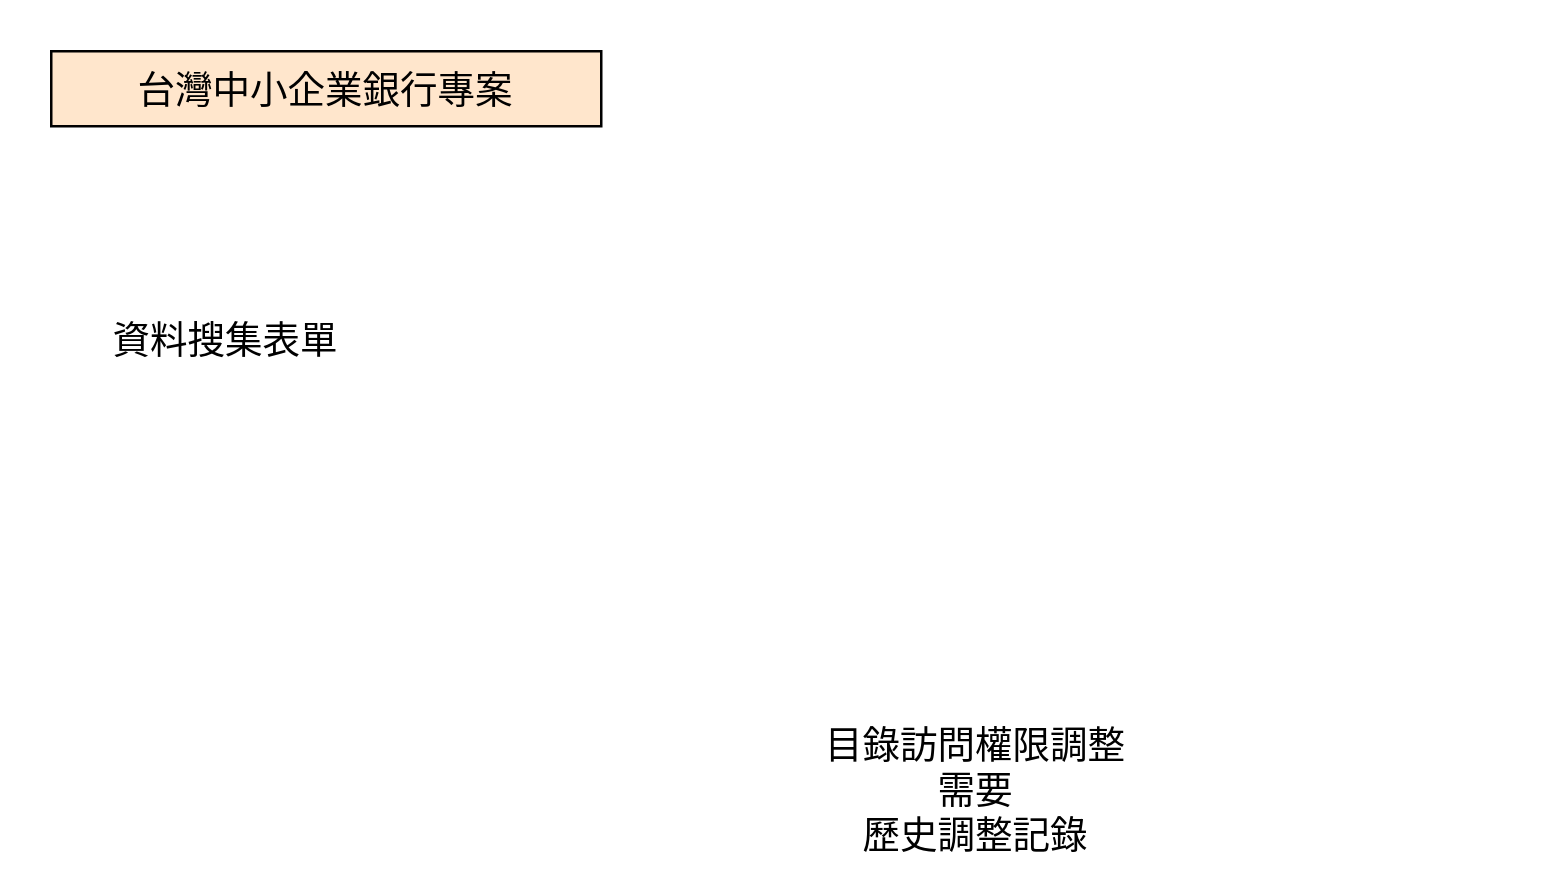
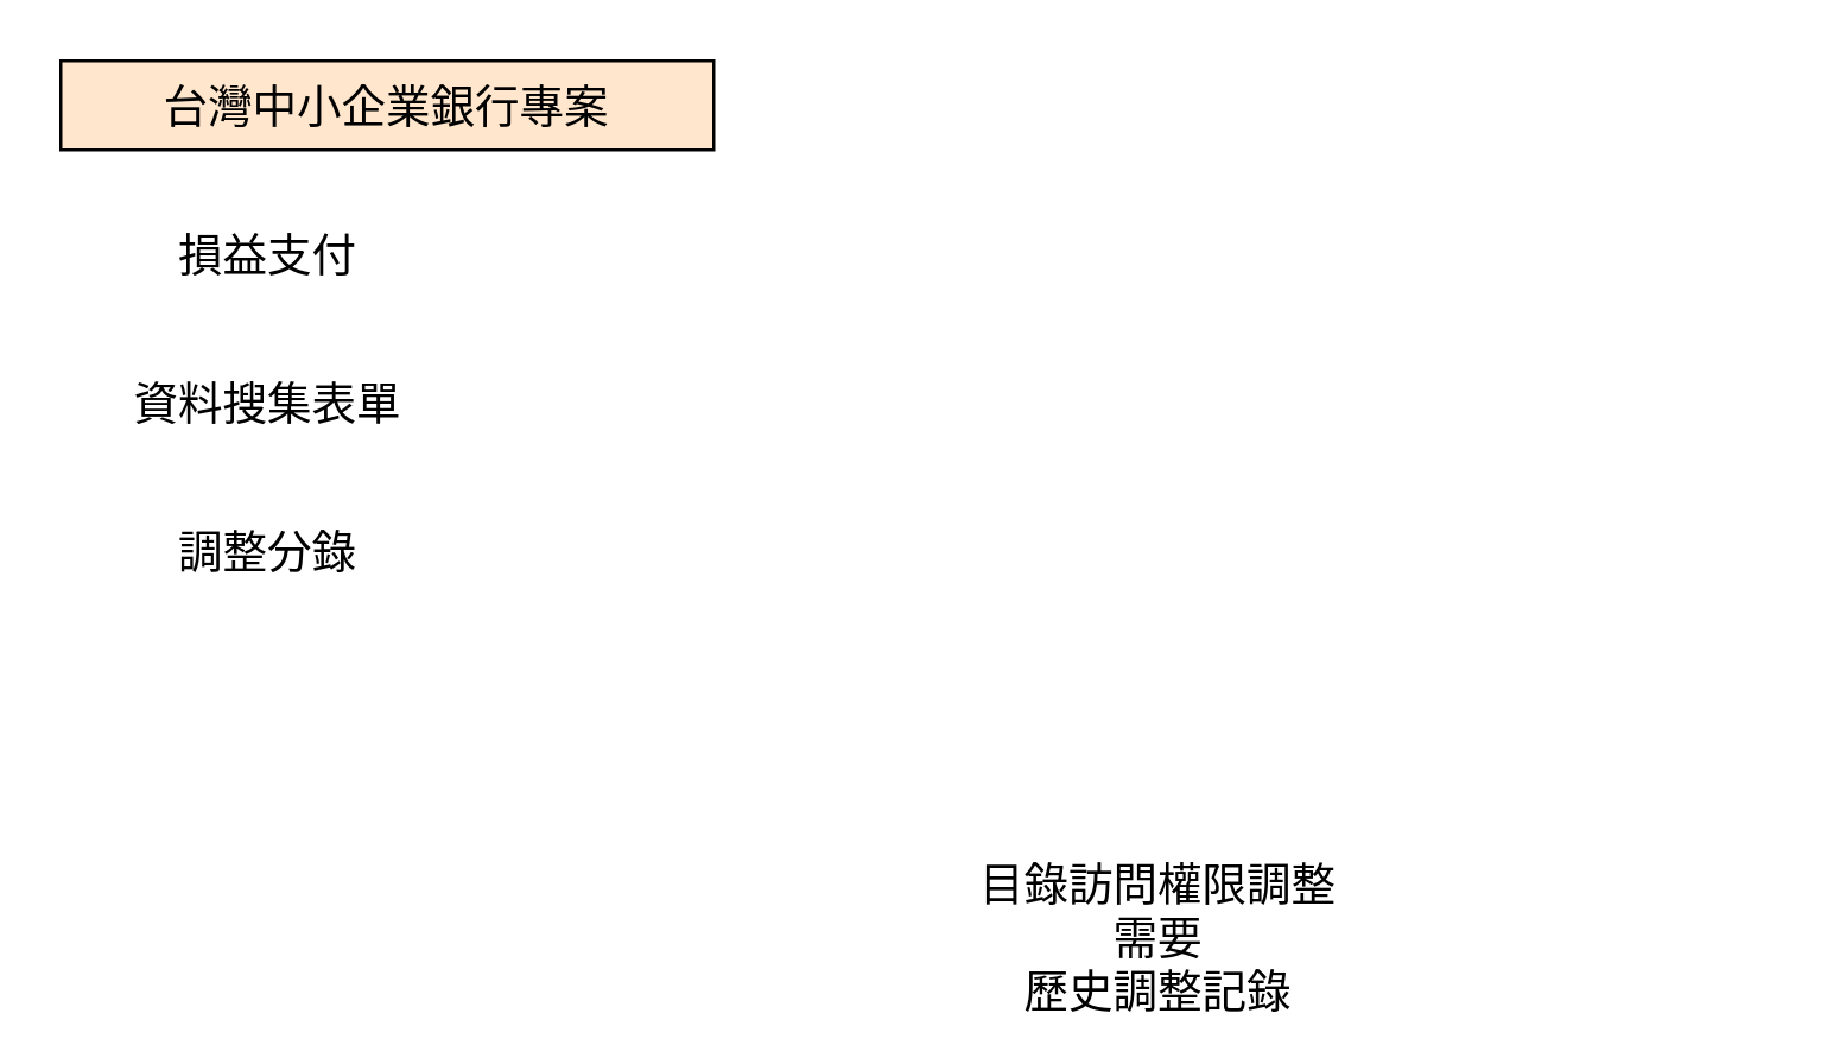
+ <mxCell id="3" value="損益支付" style="text;html=1;strokeColor=none;fillColor=none;align=center;verticalAlign=middle;whiteSpace=wrap;rounded=0;fontSize=15;" vertex="1" parent="1"><mxGeometry x="40" y="70" width="100" height="30" as="geometry" /></mxCell>
+ <mxCell id="5" value="調整分錄" style="text;html=1;strokeColor=none;fillColor=none;align=center;verticalAlign=middle;whiteSpace=wrap;rounded=0;fontSize=15;" vertex="1" parent="1"><mxGeometry x="40" y="170" width="100" height="30" as="geometry" /></mxCell>
